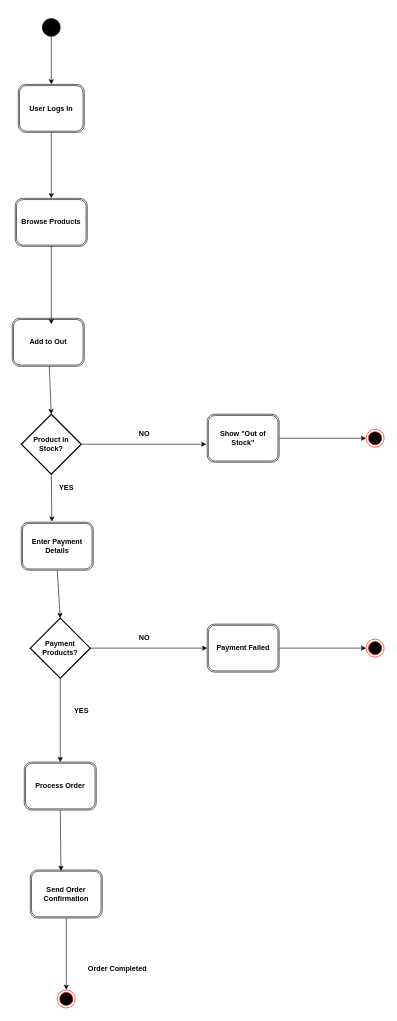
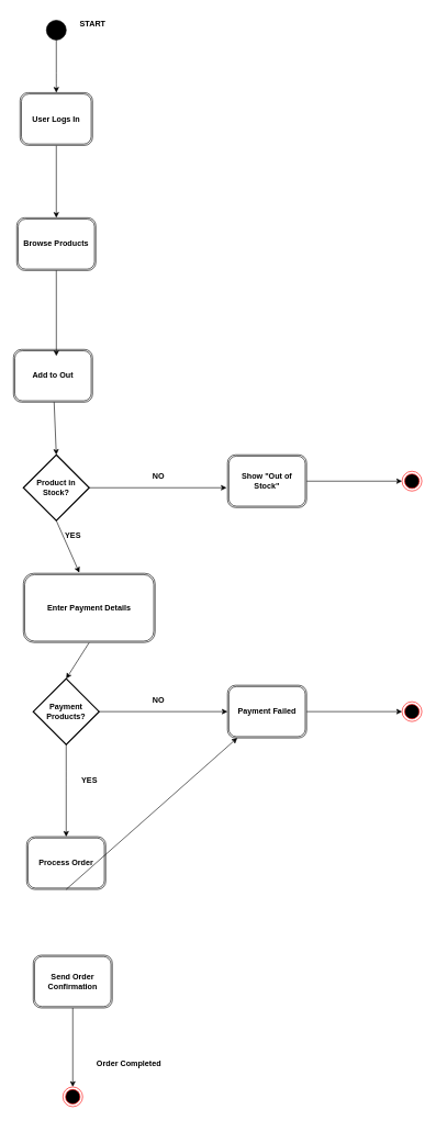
+ <mxCell id="34" value="&lt;b&gt;START&lt;/b&gt;" style="text;html=1;align=center;verticalAlign=middle;resizable=0;points=[];autosize=1;strokeColor=none;fillColor=none;" vertex="1" parent="1"><mxGeometry x="110" y="20" width="60" height="30" as="geometry" /></mxCell>
- <mxCell id="17" value="&lt;b&gt;Enter Payment Details&lt;/b&gt;" style="shape=ext;double=1;rounded=1;whiteSpace=wrap;html=1;" vertex="1" parent="1"><mxGeometry x="35" y="870" width="120" height="80" as="geometry" /></mxCell>
+ <mxCell id="17" value="&lt;b&gt;Enter Payment Details&lt;/b&gt;" style="shape=ext;double=1;rounded=1;whiteSpace=wrap;html=1;" vertex="1" parent="1"><mxGeometry x="35" y="870" width="200" height="105" as="geometry" /></mxCell>
- <mxCell id="24" style="edgeStyle=none;html=1;exitX=0.5;exitY=1;exitDx=0;exitDy=0;entryX=0.427;entryY=0.018;entryDx=0;entryDy=0;entryPerimeter=0;" edge="1" parent="1" source="20" target="22"><mxGeometry relative="1" as="geometry" /></mxCell>
+ <mxCell id="24" style="edgeStyle=none;html=1;exitX=0.5;exitY=1;exitDx=0;exitDy=0;" edge="1" parent="1" source="20" target="30"><mxGeometry relative="1" as="geometry" /></mxCell>
